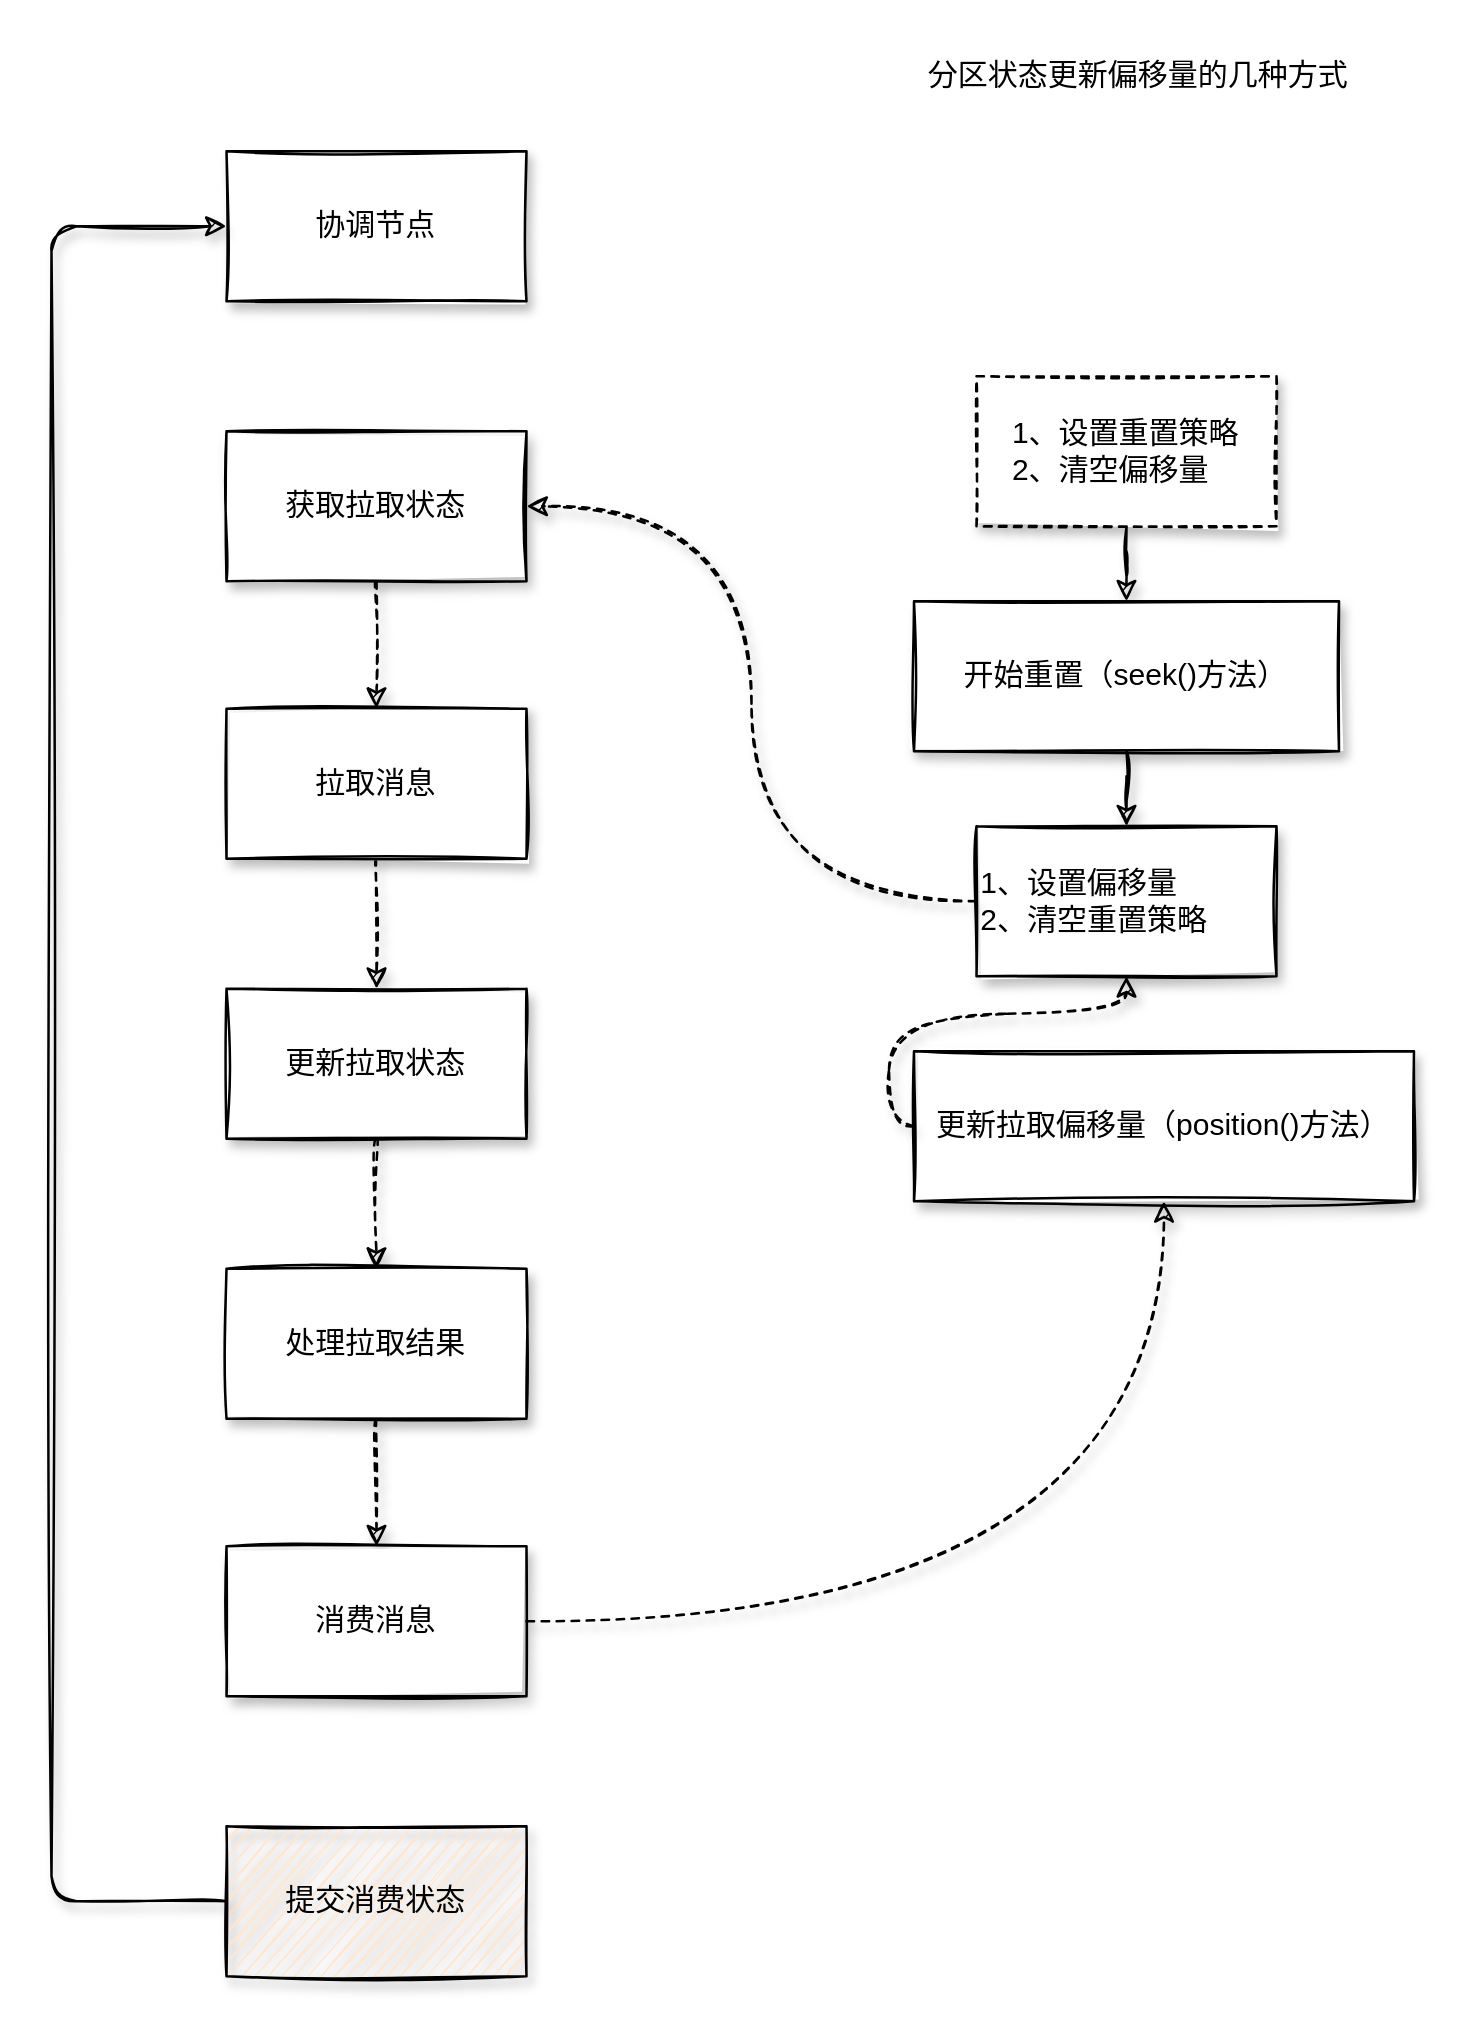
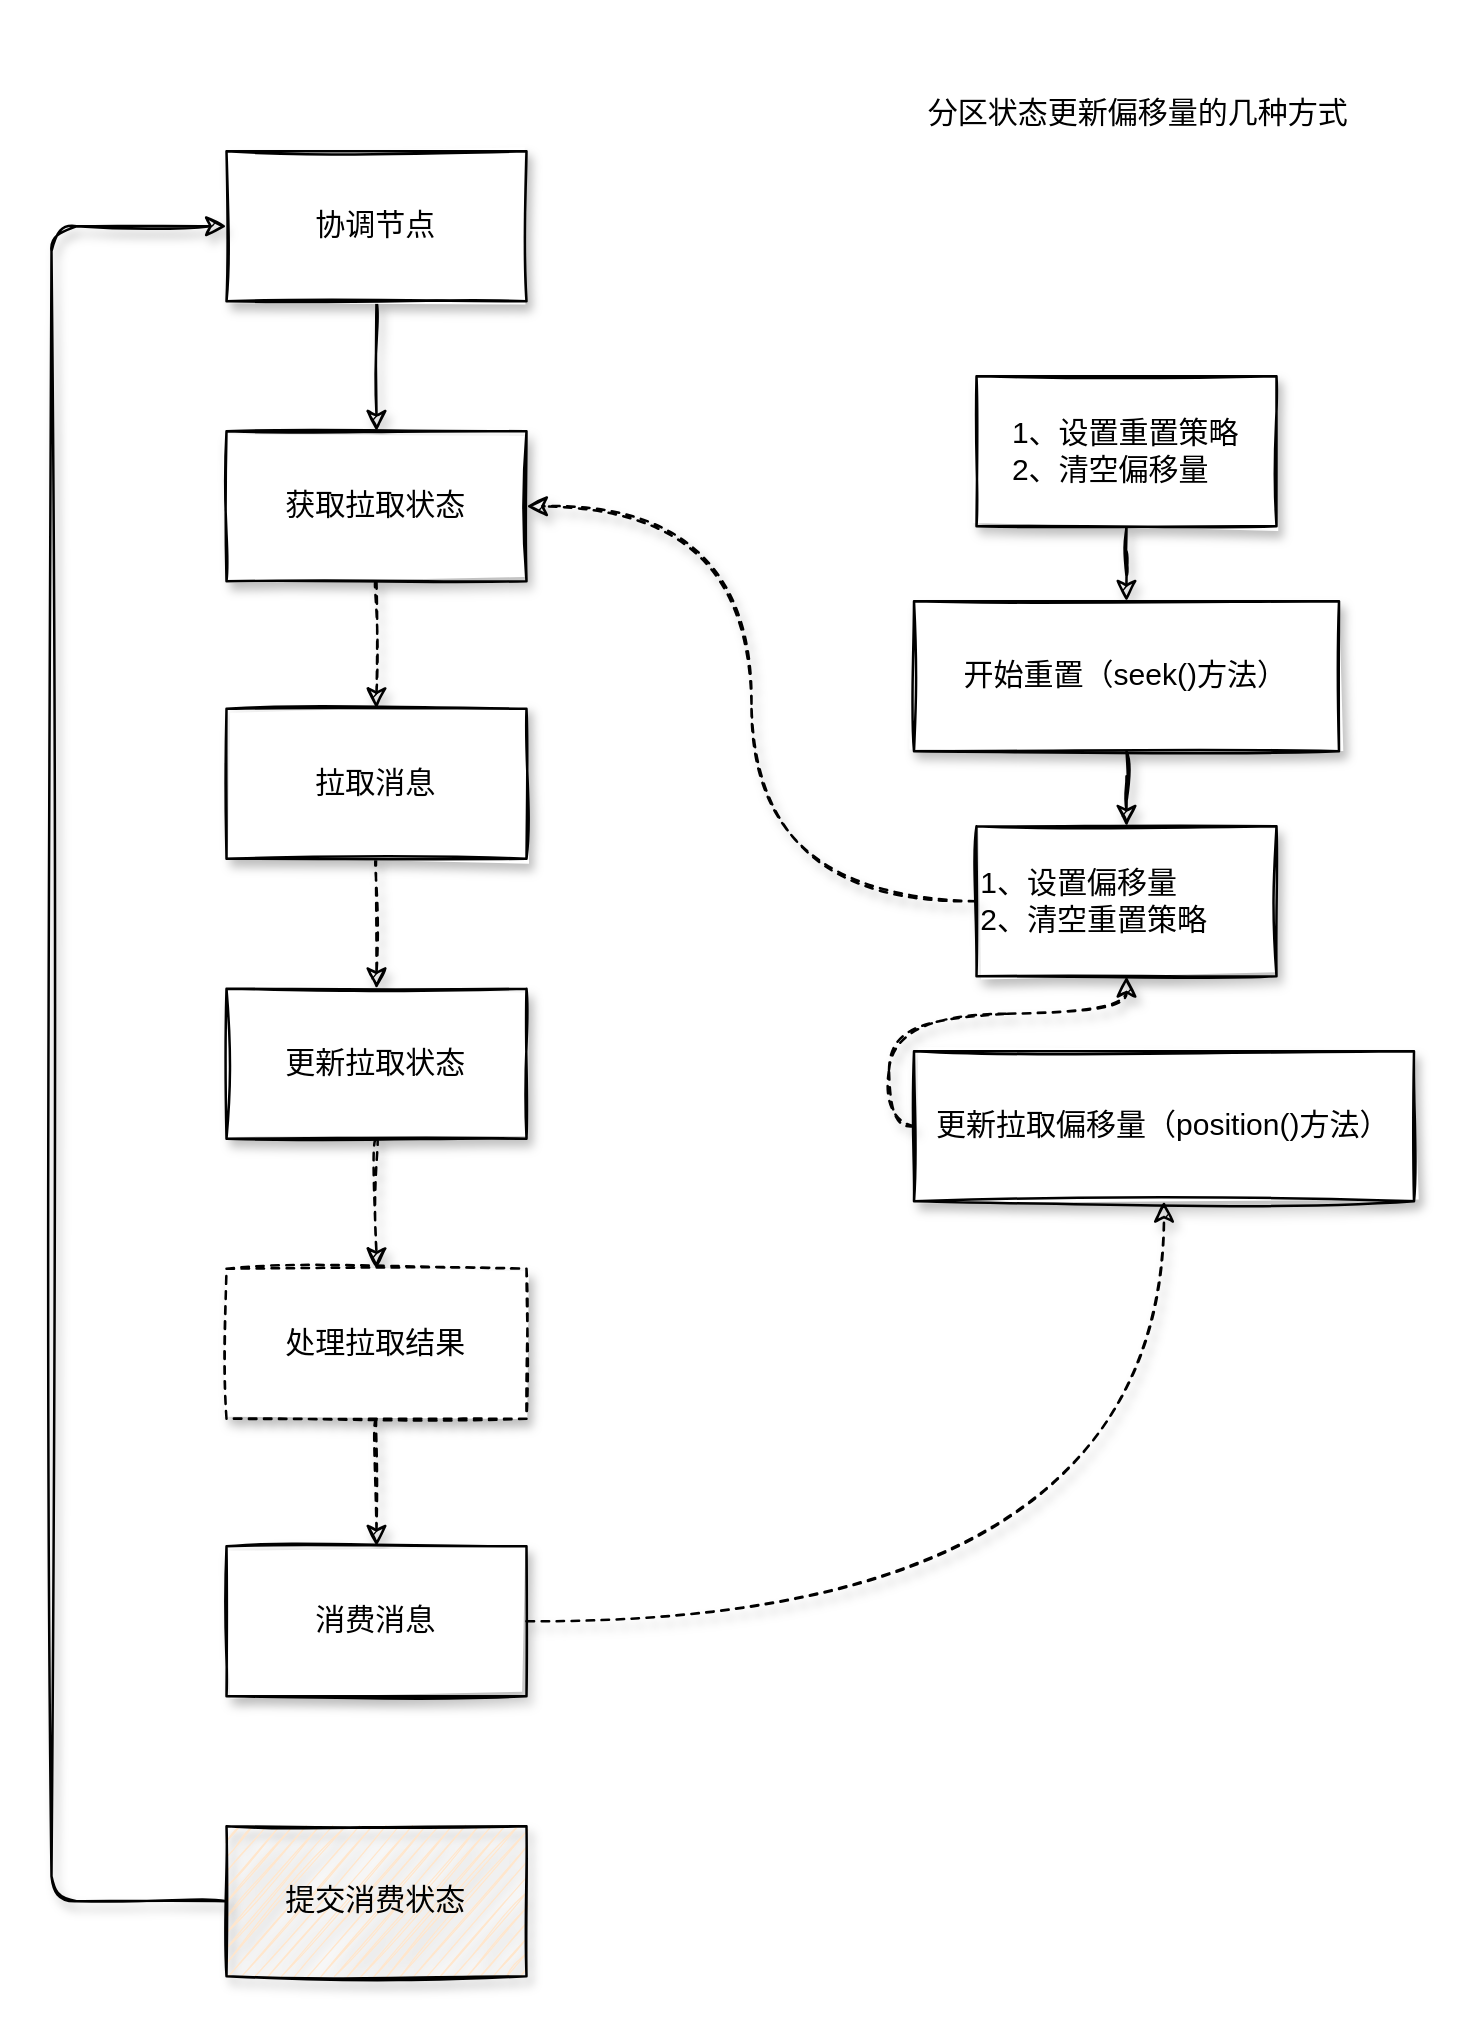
- <mxCell id="6" value="分区状态更新偏移量的几种方式" style="text;html=1;strokeColor=none;fillColor=none;align=center;verticalAlign=middle;whiteSpace=wrap;rounded=0;sketch=1;shadow=1;" parent="1" vertex="1"><mxGeometry x="360" y="20" width="190" height="20" as="geometry" /></mxCell>
+ <mxCell id="6" value="分区状态更新偏移量的几种方式" style="text;html=1;strokeColor=none;fillColor=none;align=center;verticalAlign=middle;whiteSpace=wrap;rounded=0;sketch=1;shadow=1;" parent="1" vertex="1"><mxGeometry x="360" y="35" width="190" height="20" as="geometry" /></mxCell>
+ <mxCell id="2" value="" style="edgeStyle=orthogonalEdgeStyle;rounded=0;orthogonalLoop=1;jettySize=auto;html=1;sketch=1;shadow=1;" parent="1" source="3" target="5" edge="1"><mxGeometry relative="1" as="geometry" /></mxCell>
- <mxCell id="8" value="1、设置重置策略&lt;br&gt;&lt;div style=&quot;text-align: left&quot;&gt;&lt;span&gt;2、清空偏移量&lt;/span&gt;&lt;/div&gt;" style="whiteSpace=wrap;html=1;rounded=0;sketch=1;shadow=1;dashed=1;" parent="1" vertex="1"><mxGeometry x="390" y="150" width="120" height="60" as="geometry" /></mxCell>
+ <mxCell id="8" value="1、设置重置策略&lt;br&gt;&lt;div style=&quot;text-align: left&quot;&gt;&lt;span&gt;2、清空偏移量&lt;/span&gt;&lt;/div&gt;" style="whiteSpace=wrap;html=1;rounded=0;sketch=1;shadow=1;" parent="1" vertex="1"><mxGeometry x="390" y="150" width="120" height="60" as="geometry" /></mxCell>
- <mxCell id="18" value="处理拉取结果" style="whiteSpace=wrap;html=1;rounded=0;sketch=1;shadow=1;" parent="1" vertex="1"><mxGeometry x="90" y="507" width="120" height="60" as="geometry" /></mxCell>
+ <mxCell id="18" value="处理拉取结果" style="whiteSpace=wrap;html=1;rounded=0;sketch=1;shadow=1;dashed=1;" parent="1" vertex="1"><mxGeometry x="90" y="507" width="120" height="60" as="geometry" /></mxCell>
